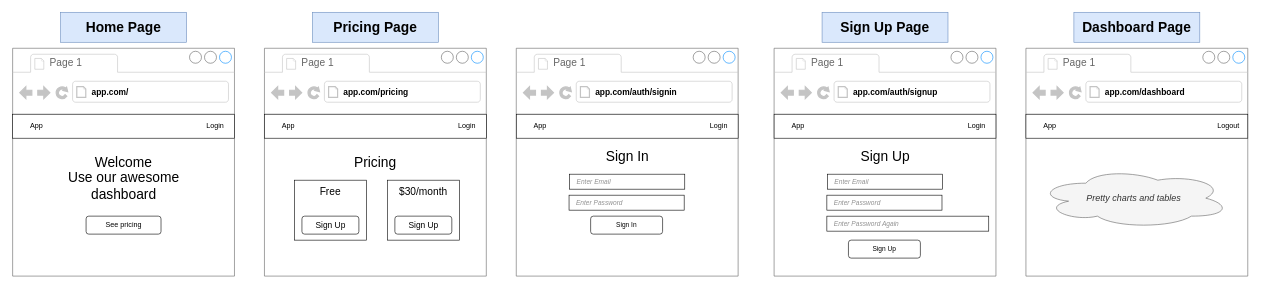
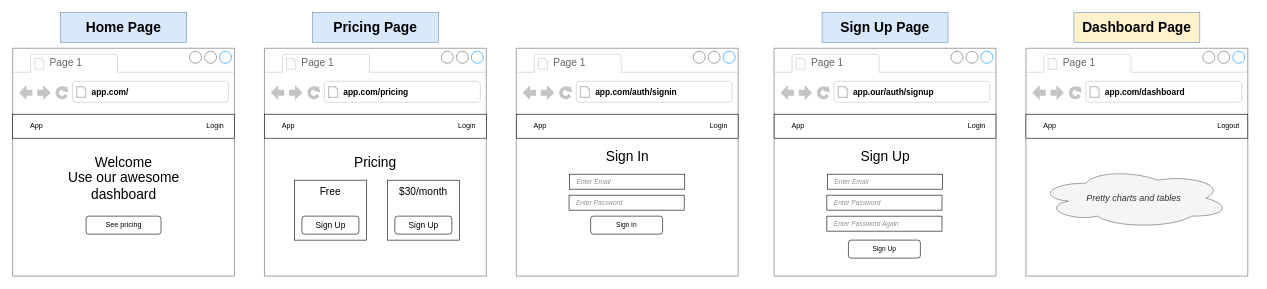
- <mxCell id="60" value="Dashboard Page" style="rounded=0;whiteSpace=wrap;html=1;fontSize=23;align=center;fillColor=#dae8fc;strokeColor=#6c8ebf;fontStyle=1" parent="1" vertex="1"><mxGeometry x="1790" y="20" width="210" height="50" as="geometry" /></mxCell>
+ <mxCell id="60" value="Dashboard Page" style="rounded=0;whiteSpace=wrap;html=1;fontSize=23;align=center;fillColor=#fff2cc;strokeColor=#6c8ebf;fontStyle=1;" parent="1" vertex="1"><mxGeometry x="1790" y="20" width="210" height="50" as="geometry" /></mxCell>
- <mxCell id="44" value="app.com/auth/signup" style="text;html=1;strokeColor=none;fillColor=none;align=left;verticalAlign=middle;whiteSpace=wrap;rounded=0;fontSize=14;fontStyle=1" parent="37" vertex="1"><mxGeometry x="130" y="63" width="150" height="20" as="geometry" /></mxCell>
+ <mxCell id="44" value="app.our/auth/signup" style="text;html=1;strokeColor=none;fillColor=none;align=left;verticalAlign=middle;whiteSpace=wrap;rounded=0;fontSize=14;fontStyle=1" parent="37" vertex="1"><mxGeometry x="130" y="63" width="150" height="20" as="geometry" /></mxCell>
- <mxCell id="48" value="&lt;i style=&quot;font-size: 11px&quot;&gt;Enter Password Again&lt;/i&gt;" style="rounded=0;whiteSpace=wrap;html=1;fontSize=11;align=left;spacingLeft=10;fontColor=#919191;" parent="37" vertex="1"><mxGeometry x="88" y="280" width="270" height="25" as="geometry" /></mxCell>
+ <mxCell id="48" value="&lt;i style=&quot;font-size: 11px&quot;&gt;Enter Password Again&lt;/i&gt;" style="rounded=0;whiteSpace=wrap;html=1;fontSize=11;align=left;spacingLeft=10;fontColor=#919191;" parent="37" vertex="1"><mxGeometry x="88" y="280" width="192" height="25" as="geometry" /></mxCell>
